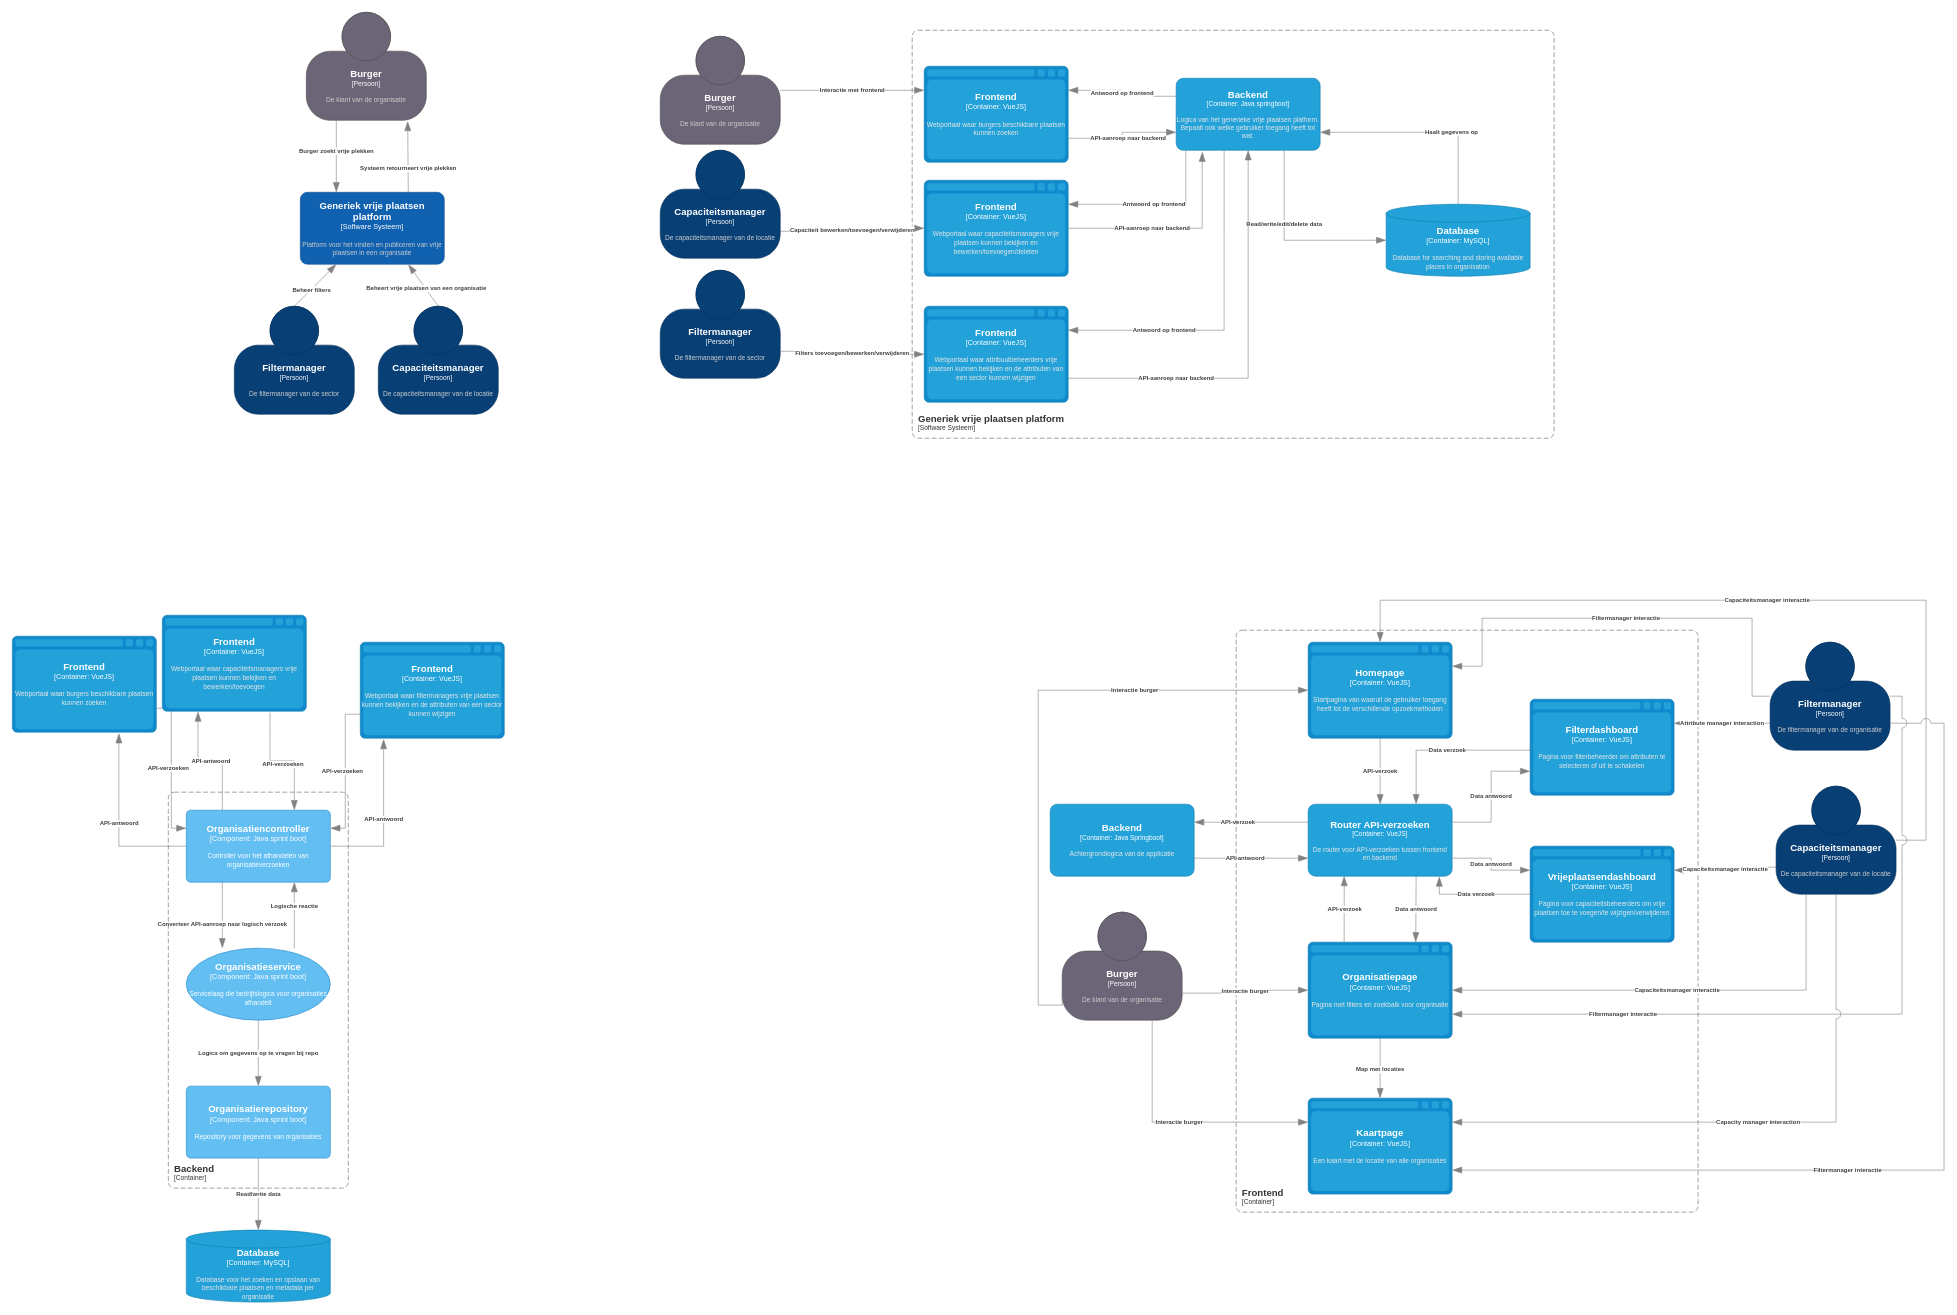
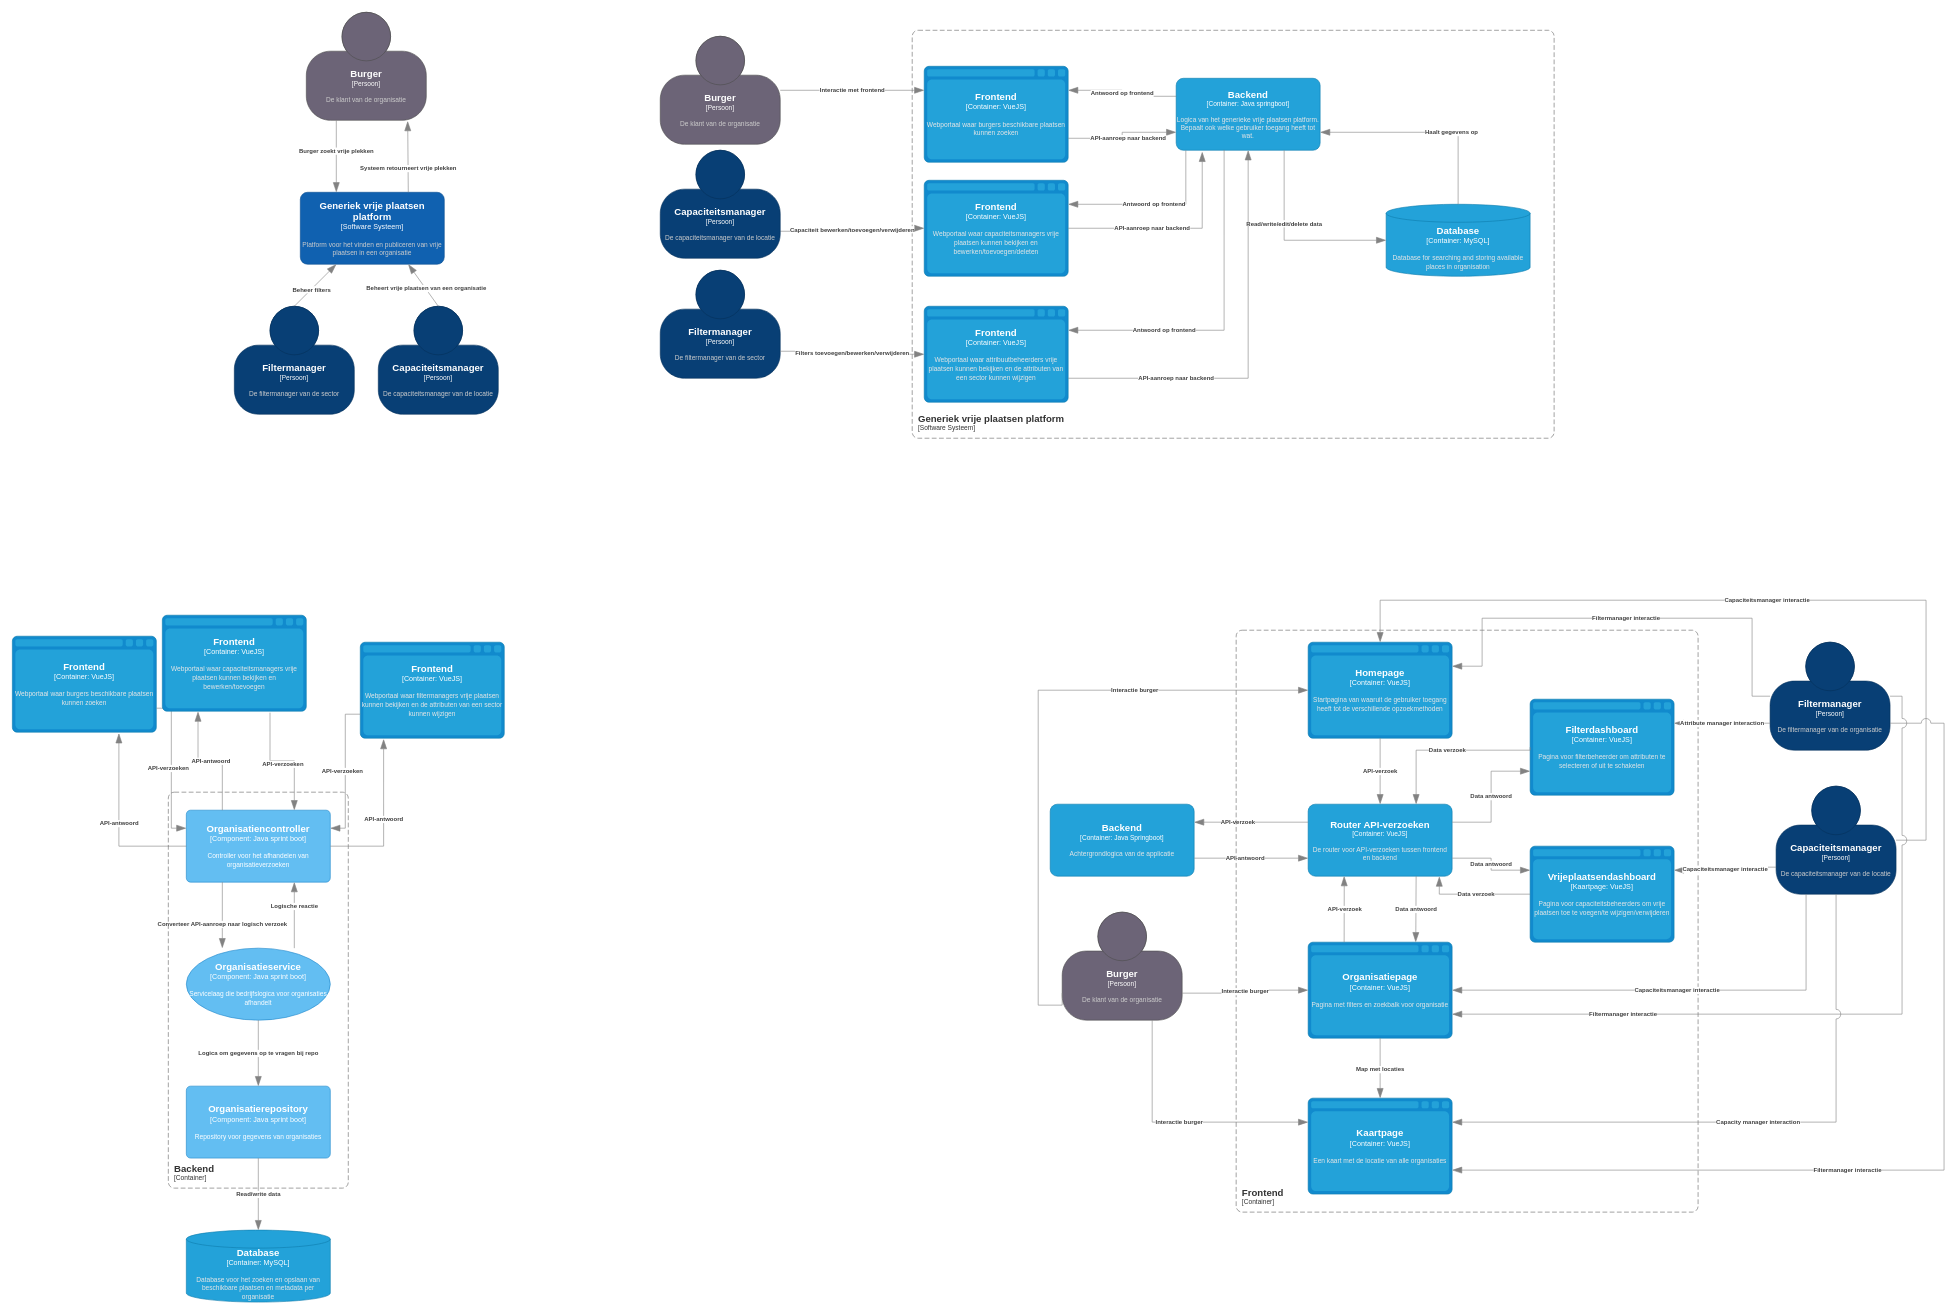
- <mxCell id="60" value="&lt;font style=&quot;font-size: 16px&quot;&gt;&lt;b&gt;Vrijeplaatsendashboard&lt;/b&gt;&lt;/font&gt;&lt;div&gt;[Container:&amp;nbsp;VueJS]&lt;/div&gt;&lt;br&gt;&lt;div&gt;&lt;font style=&quot;font-size: 11px&quot;&gt;&lt;font color=&quot;#E6E6E6&quot;&gt;Pagina voor capaciteitsbeheerders om vrije plaatsen toe te voegen/te wijzigen/verwijderen&#10;&lt;/font&gt;&lt;/div&gt;" style="shape=mxgraph.c4.webBrowserContainer2;whiteSpace=wrap;html=1;boundedLbl=1;rounded=0;labelBackgroundColor=none;strokeColor=#118ACD;fillColor=#23A2D9;strokeColor=#118ACD;strokeColor2=#0E7DAD;fontSize=12;fontColor=#ffffff;align=center;metaEdit=1;points=[[0.5,0,0],[1,0.25,0],[1,0.5,0],[1,0.75,0],[0.5,1,0],[0,0.75,0],[0,0.5,0],[0,0.25,0]];resizable=0;" parent="1" vertex="1"><mxGeometry x="2550" y="1410" width="240" height="160" as="geometry" /></mxCell>
+ <mxCell id="60" value="&lt;font style=&quot;font-size: 16px&quot;&gt;&lt;b&gt;Vrijeplaatsendashboard&lt;/b&gt;&lt;/font&gt;&lt;div&gt;[Kaartpage:&amp;nbsp;VueJS]&lt;/div&gt;&lt;br&gt;&lt;div&gt;&lt;font style=&quot;font-size: 11px&quot;&gt;&lt;font color=&quot;#E6E6E6&quot;&gt;Pagina voor capaciteitsbeheerders om vrije plaatsen toe te voegen/te wijzigen/verwijderen&#10;&lt;/font&gt;&lt;/div&gt;" style="shape=mxgraph.c4.webBrowserContainer2;whiteSpace=wrap;html=1;boundedLbl=1;rounded=0;labelBackgroundColor=none;strokeColor=#118ACD;fillColor=#23A2D9;strokeColor=#118ACD;strokeColor2=#0E7DAD;fontSize=12;fontColor=#ffffff;align=center;metaEdit=1;points=[[0.5,0,0],[1,0.25,0],[1,0.5,0],[1,0.75,0],[0.5,1,0],[0,0.75,0],[0,0.5,0],[0,0.25,0]];resizable=0;" parent="1" vertex="1"><mxGeometry x="2550" y="1410" width="240" height="160" as="geometry" /></mxCell>
